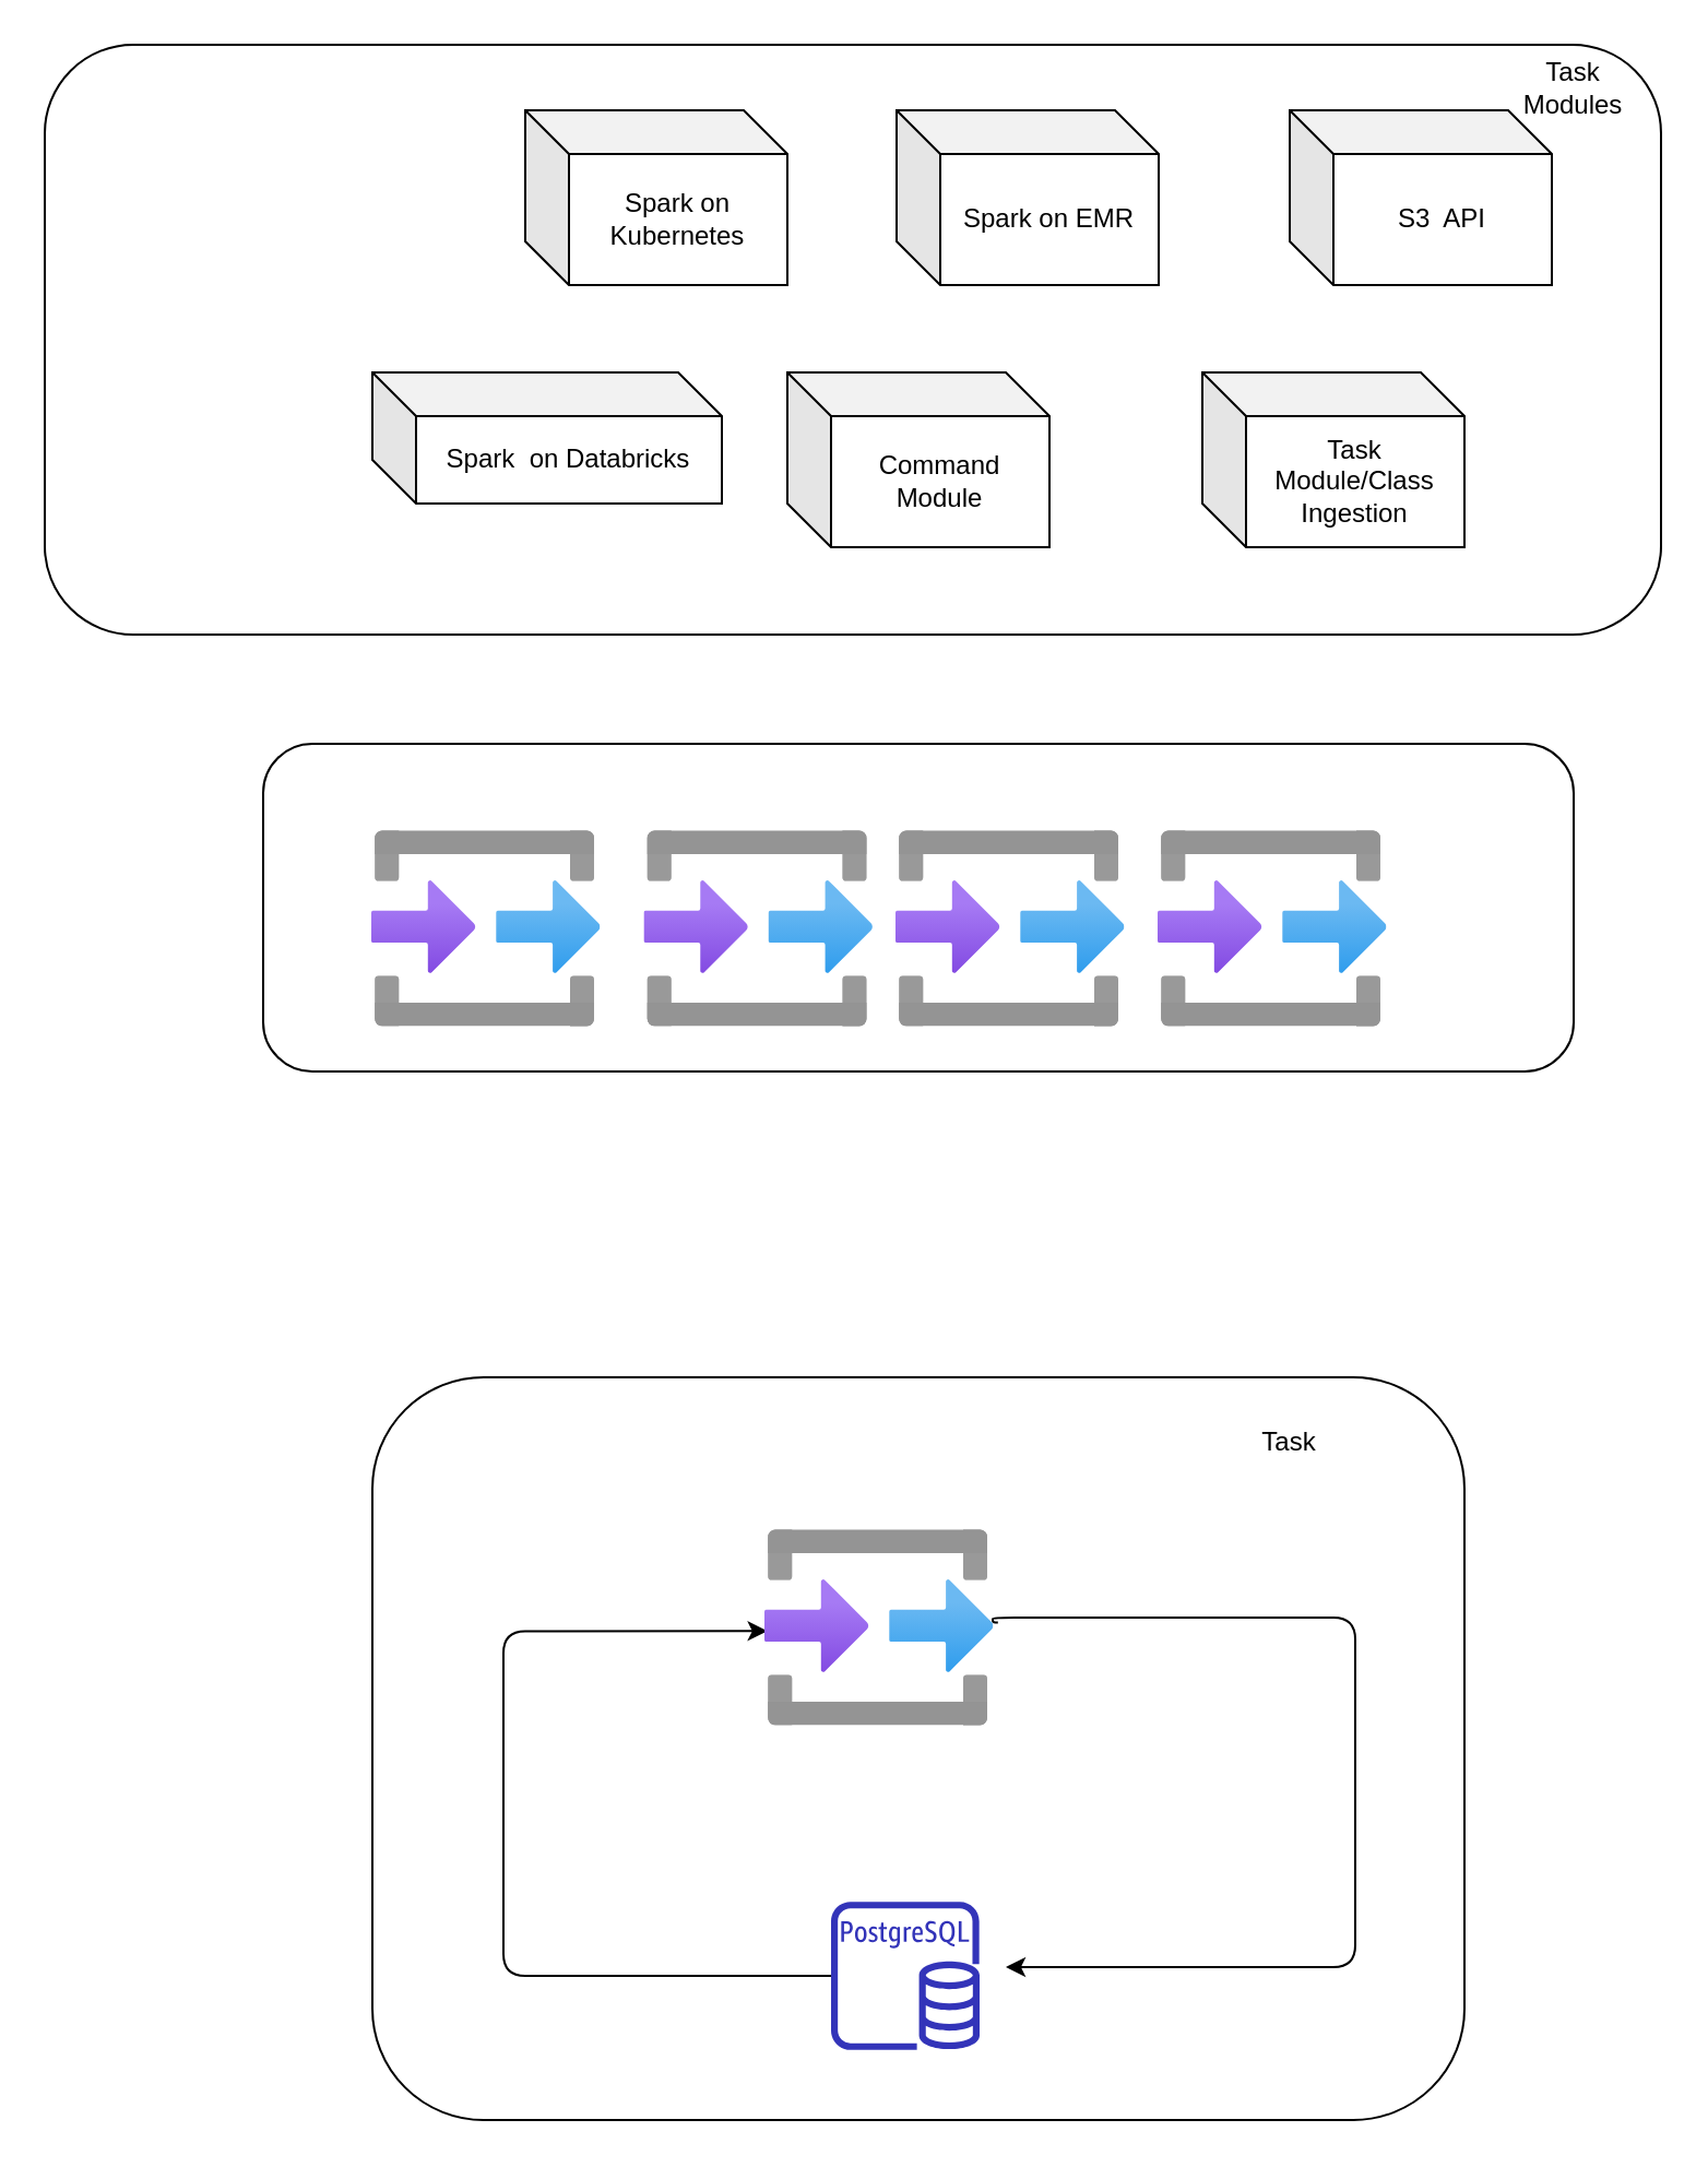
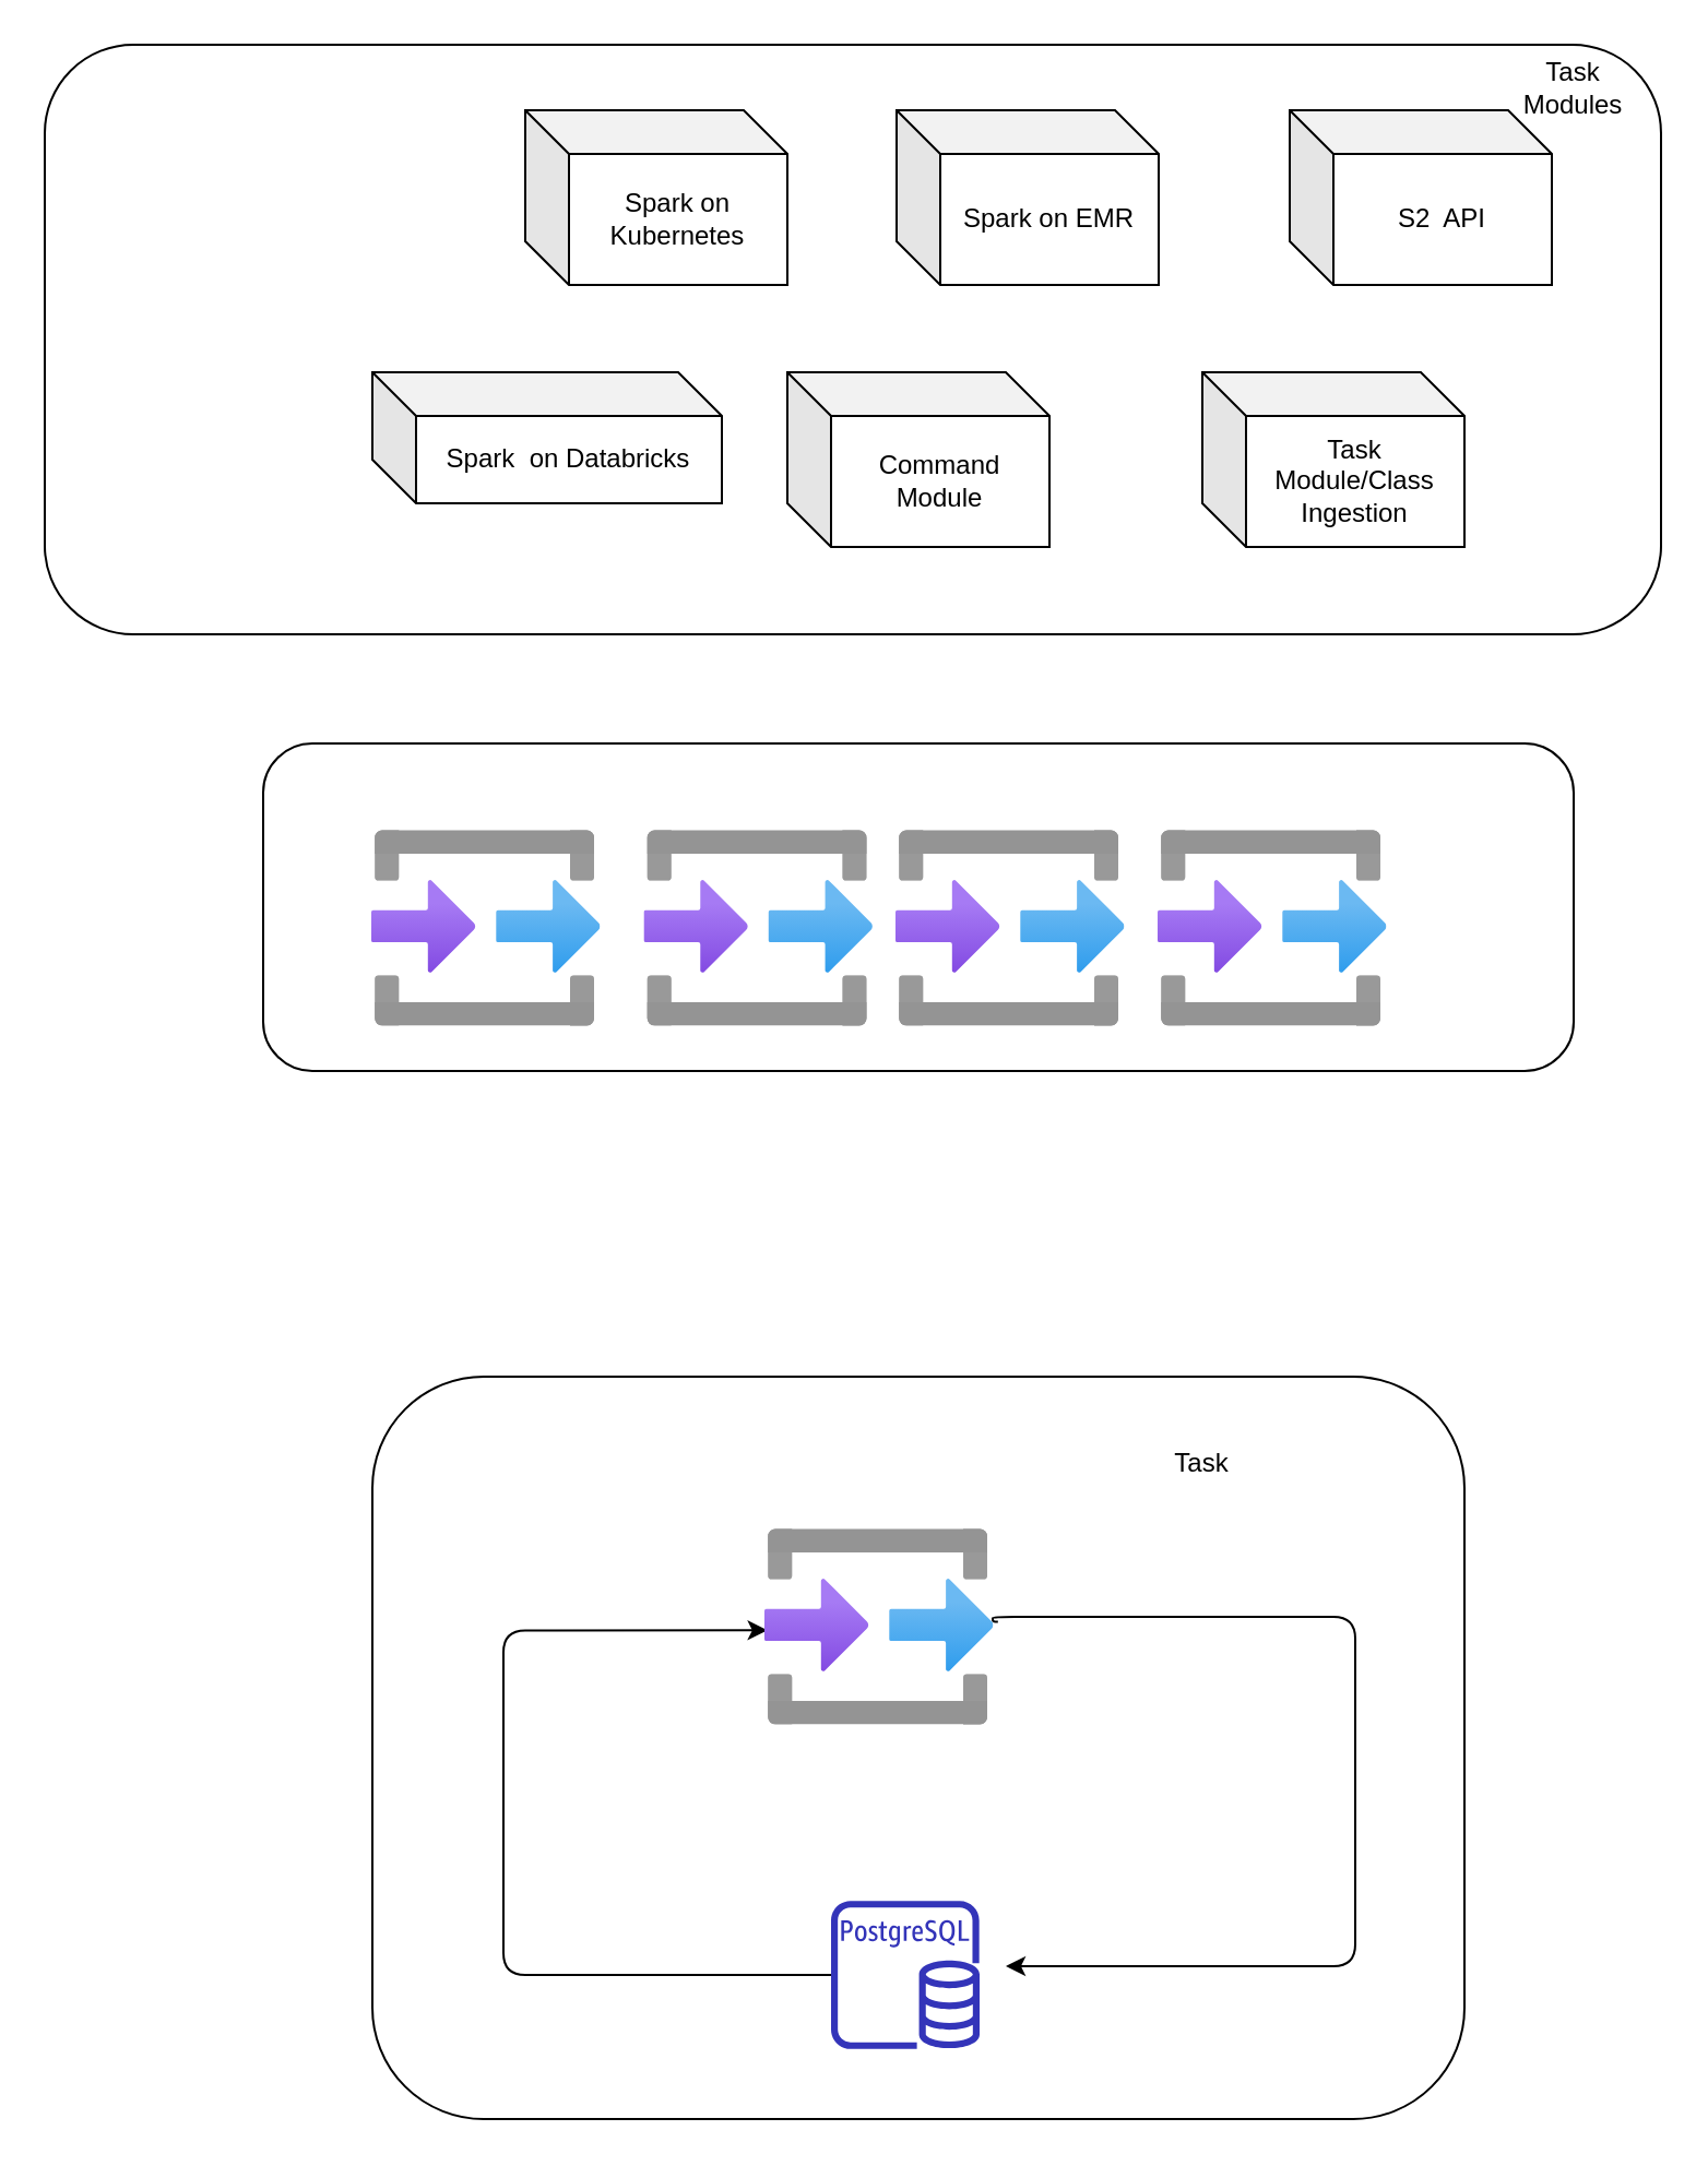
- <mxCell id="7" value="S3&amp;nbsp; API" style="shape=cube;whiteSpace=wrap;html=1;boundedLbl=1;backgroundOutline=1;darkOpacity=0.05;darkOpacity2=0.1;" vertex="1" parent="1"><mxGeometry x="590" y="50" width="120" height="80" as="geometry" /></mxCell>
+ <mxCell id="7" value="S2&amp;nbsp; API" style="shape=cube;whiteSpace=wrap;html=1;boundedLbl=1;backgroundOutline=1;darkOpacity=0.05;darkOpacity2=0.1;" vertex="1" parent="1"><mxGeometry x="590" y="50" width="120" height="80" as="geometry" /></mxCell>
- <mxCell id="19" value="Task" style="text;html=1;strokeColor=none;fillColor=none;align=center;verticalAlign=middle;whiteSpace=wrap;rounded=0;sketch=0;" vertex="1" parent="1"><mxGeometry x="570" y="650" width="40" height="20" as="geometry" /></mxCell>
+ <mxCell id="19" value="Task" style="text;html=1;strokeColor=none;fillColor=none;align=center;verticalAlign=middle;whiteSpace=wrap;rounded=0;sketch=0;" vertex="1" parent="1"><mxGeometry x="530" y="660" width="40" height="20" as="geometry" /></mxCell>
